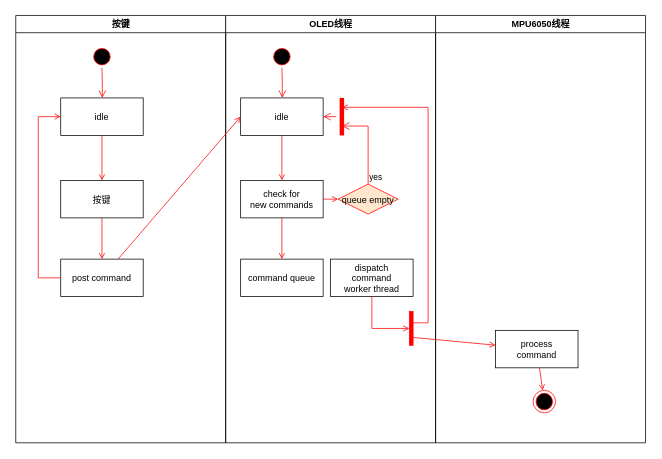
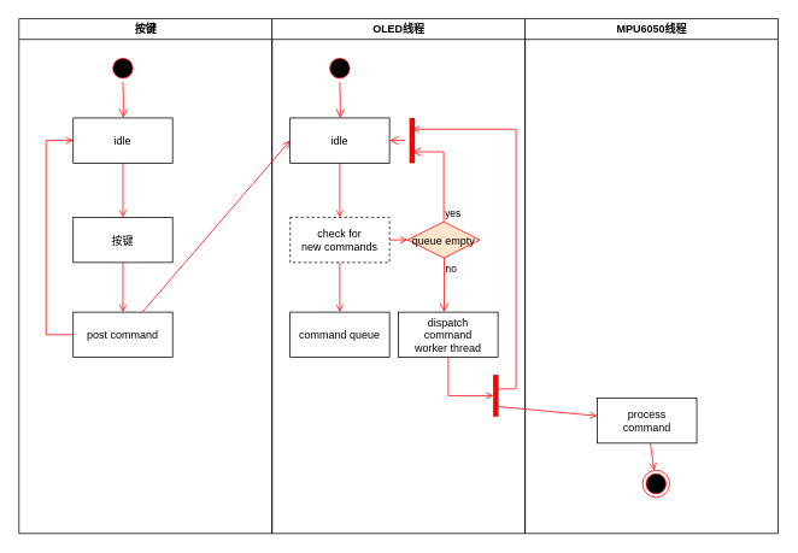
- <mxCell id="15" value="check for &#10;new commands" style="" parent="11" vertex="1"><mxGeometry x="20" y="220" width="110" height="50" as="geometry" /></mxCell>
+ <mxCell id="15" value="check for &#10;new commands" style="dashed=1;" parent="11" vertex="1"><mxGeometry x="20" y="220" width="110" height="50" as="geometry" /></mxCell>
+ <mxCell id="21" value="no" style="edgeStyle=elbowEdgeStyle;elbow=horizontal;align=left;verticalAlign=top;endArrow=open;endSize=8;strokeColor=#FF0000;endFill=1;rounded=0" parent="11" source="19" target="25" edge="1"><mxGeometry x="-1" relative="1" as="geometry"><mxPoint x="190" y="305" as="targetPoint" /></mxGeometry></mxCell>
